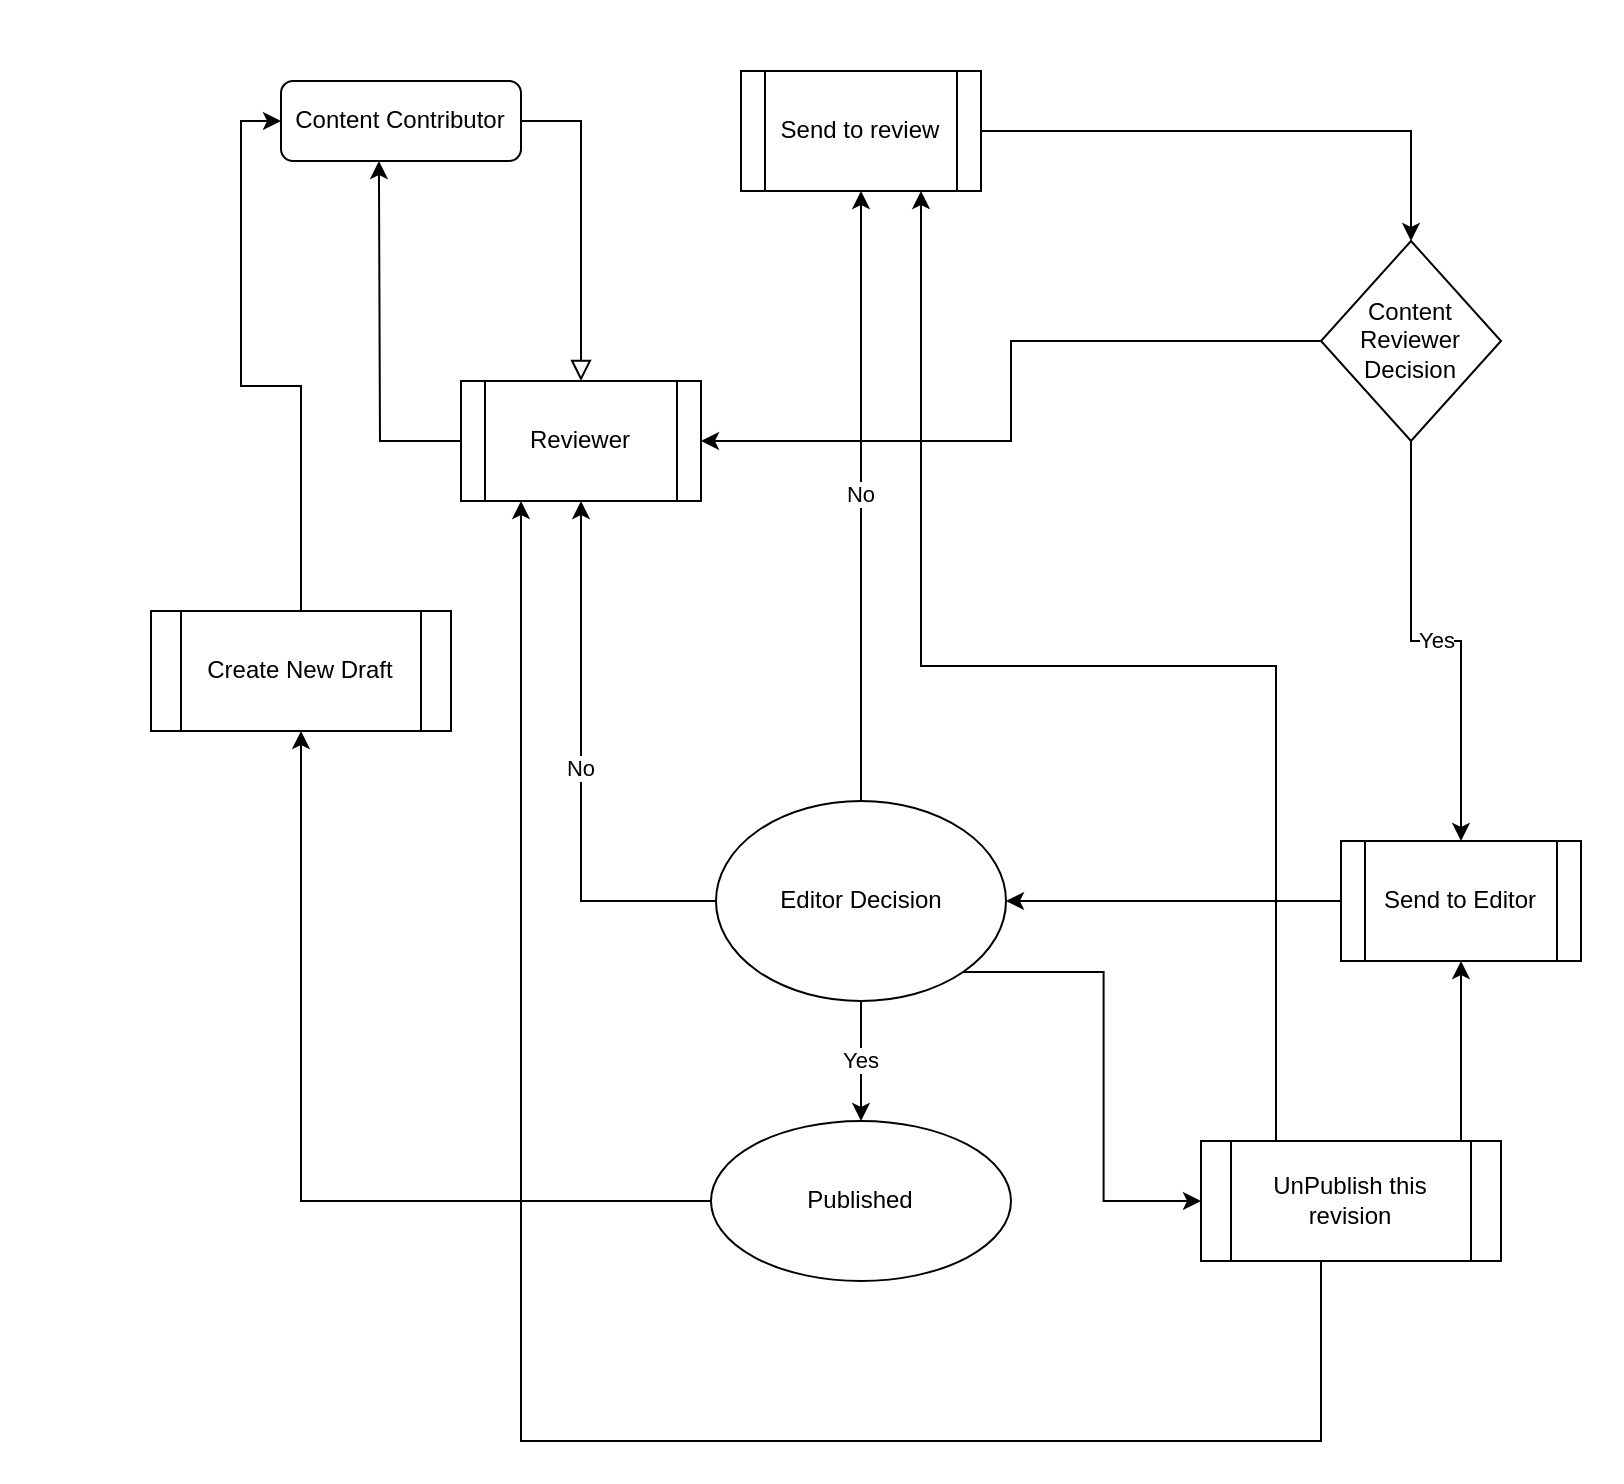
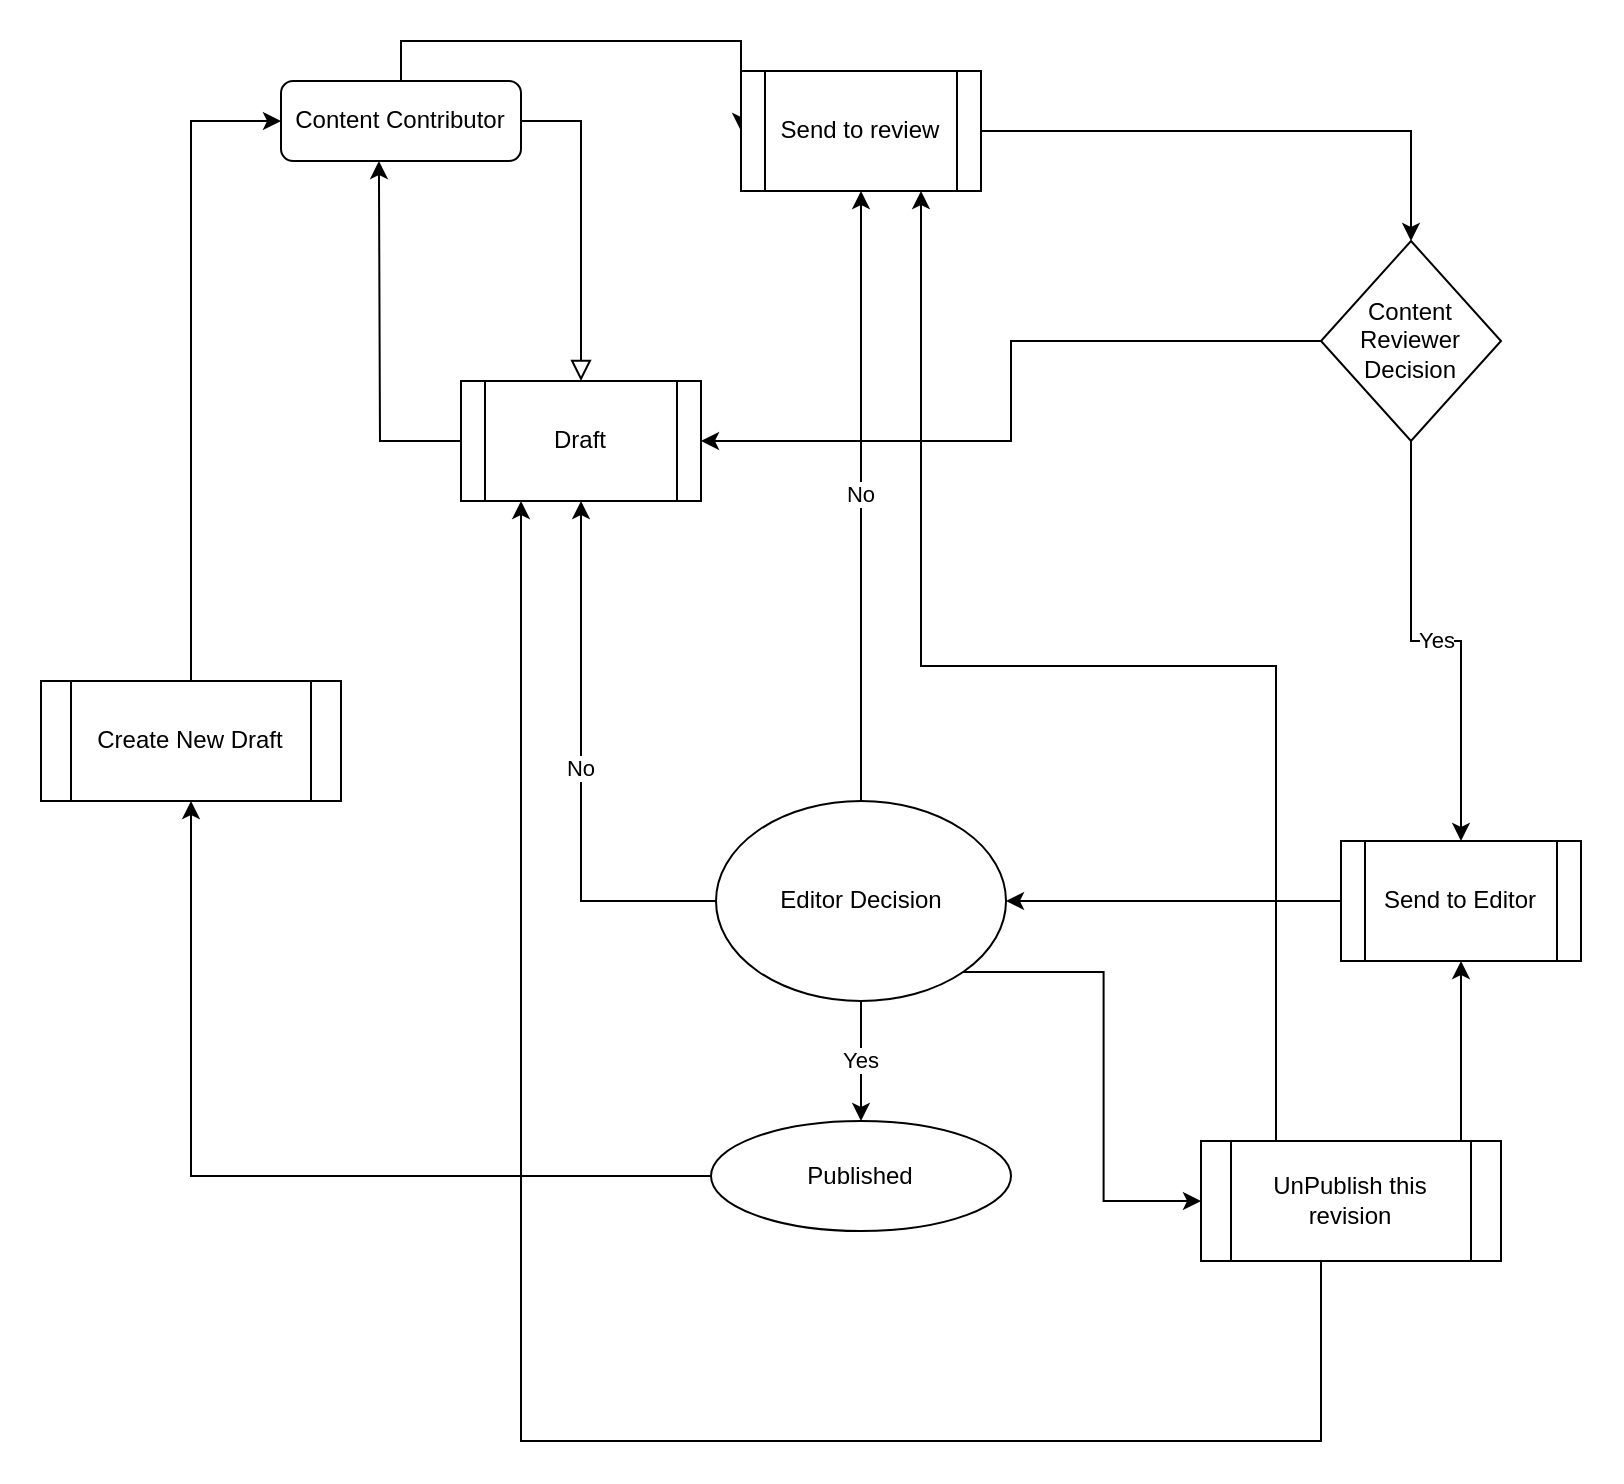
+ <mxCell id="3" style="edgeStyle=orthogonalEdgeStyle;rounded=0;orthogonalLoop=1;jettySize=auto;html=1;exitX=0.5;exitY=0;exitDx=0;exitDy=0;entryX=0;entryY=0.5;entryDx=0;entryDy=0;" parent="1" source="4" target="9" edge="1"><mxGeometry relative="1" as="geometry"><Array as="points"><mxPoint x="200" y="20" /></Array></mxGeometry></mxCell>
- <mxCell id="12" value="Reviewer" style="shape=process;whiteSpace=wrap;html=1;backgroundOutline=1;" parent="1" vertex="1"><mxGeometry x="230" y="190" width="120" height="60" as="geometry" /></mxCell>
+ <mxCell id="12" value="Draft" style="shape=process;whiteSpace=wrap;html=1;backgroundOutline=1;" parent="1" vertex="1"><mxGeometry x="230" y="190" width="120" height="60" as="geometry" /></mxCell>
- <mxCell id="22" value="Create New Draft" style="shape=process;whiteSpace=wrap;html=1;backgroundOutline=1;" parent="1" vertex="1"><mxGeometry x="75" y="305" width="150" height="60" as="geometry" /></mxCell>
+ <mxCell id="22" value="Create New Draft" style="shape=process;whiteSpace=wrap;html=1;backgroundOutline=1;" parent="1" vertex="1"><mxGeometry x="20" y="340" width="150" height="60" as="geometry" /></mxCell>
- <mxCell id="20" value="Published" style="ellipse;whiteSpace=wrap;html=1;" parent="1" vertex="1"><mxGeometry x="355" y="560" width="150" height="80" as="geometry" /></mxCell>
+ <mxCell id="20" value="Published" style="ellipse;whiteSpace=wrap;html=1;" parent="1" vertex="1"><mxGeometry x="355" y="560" width="150" height="55" as="geometry" /></mxCell>
